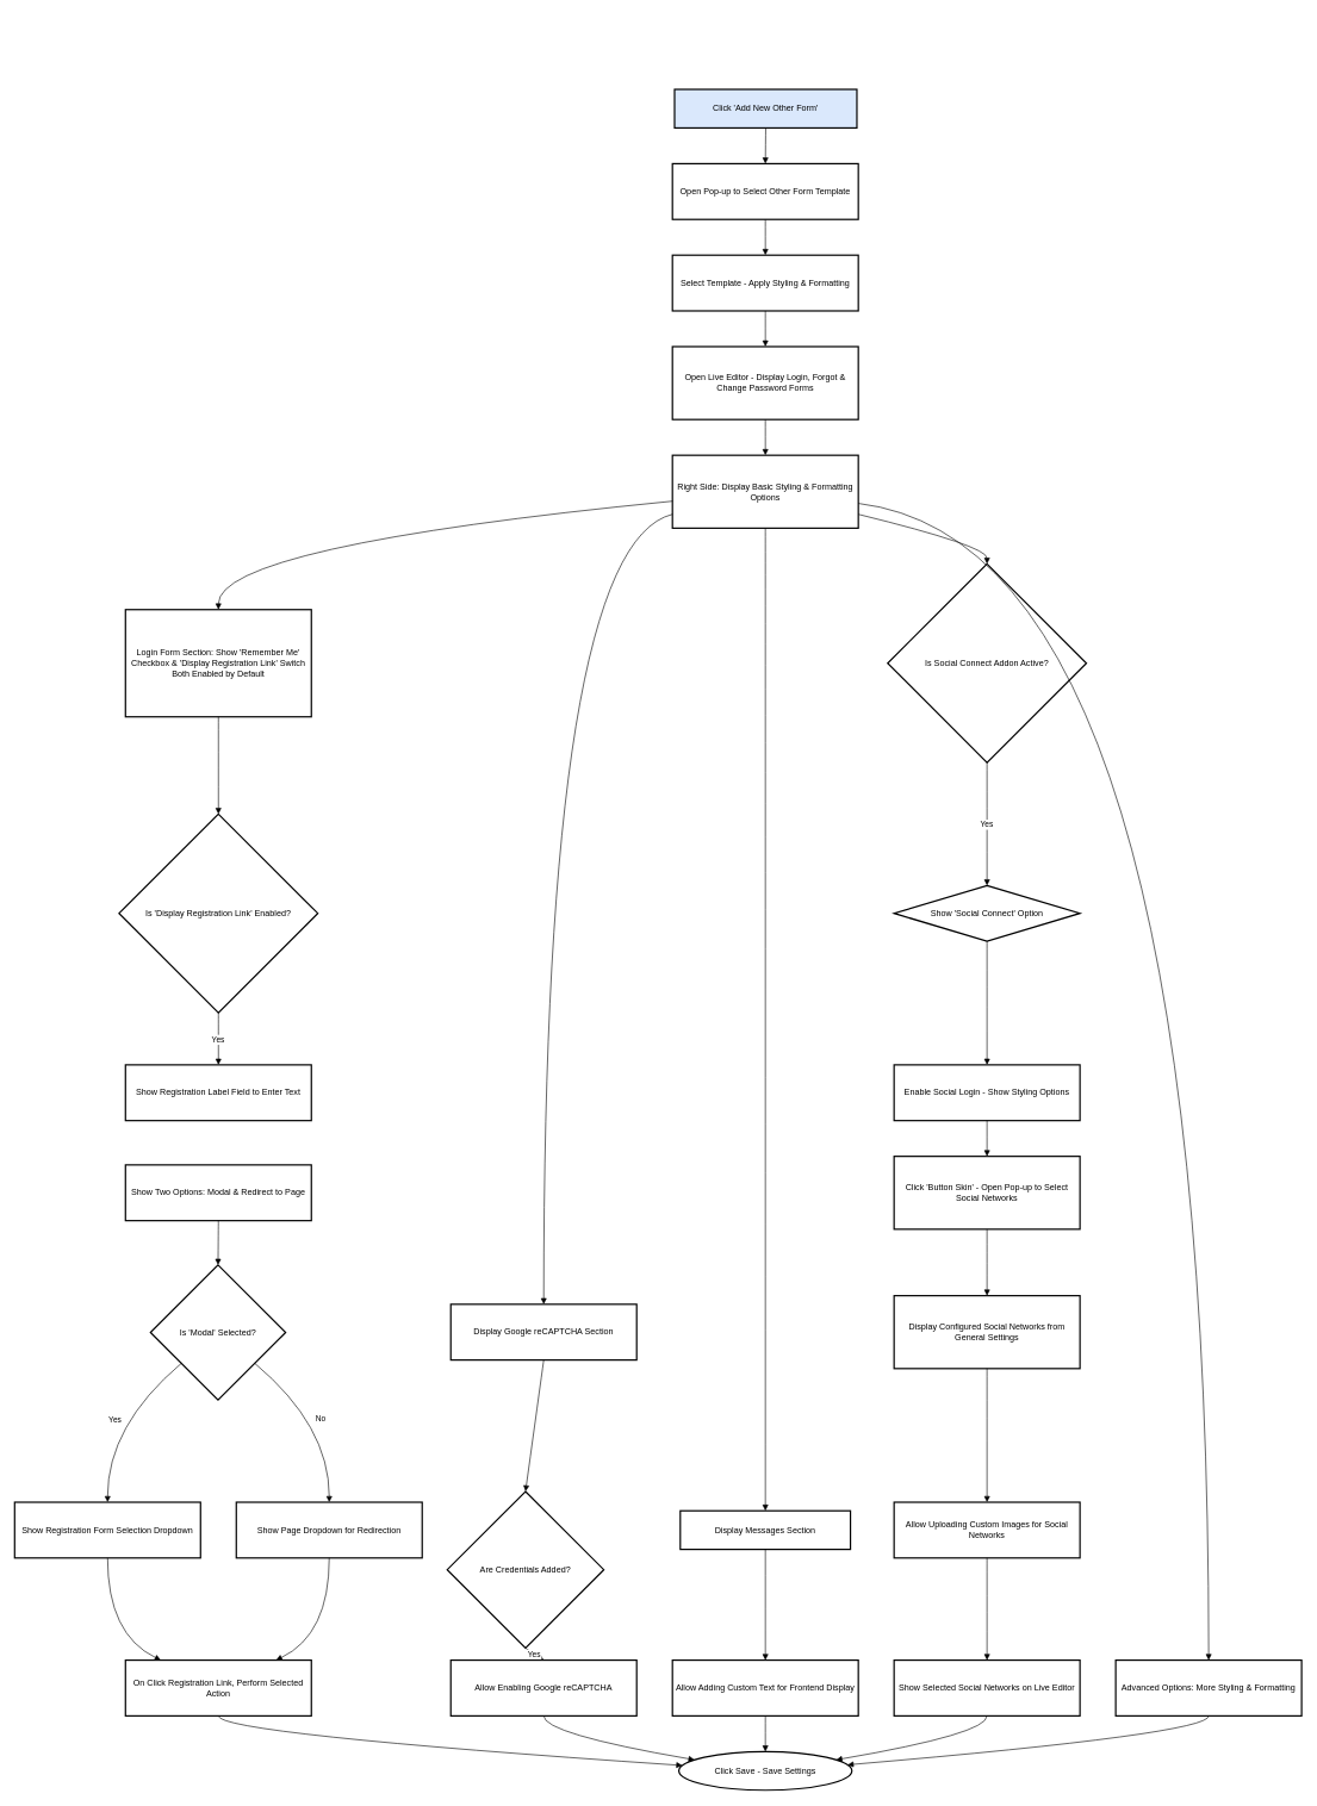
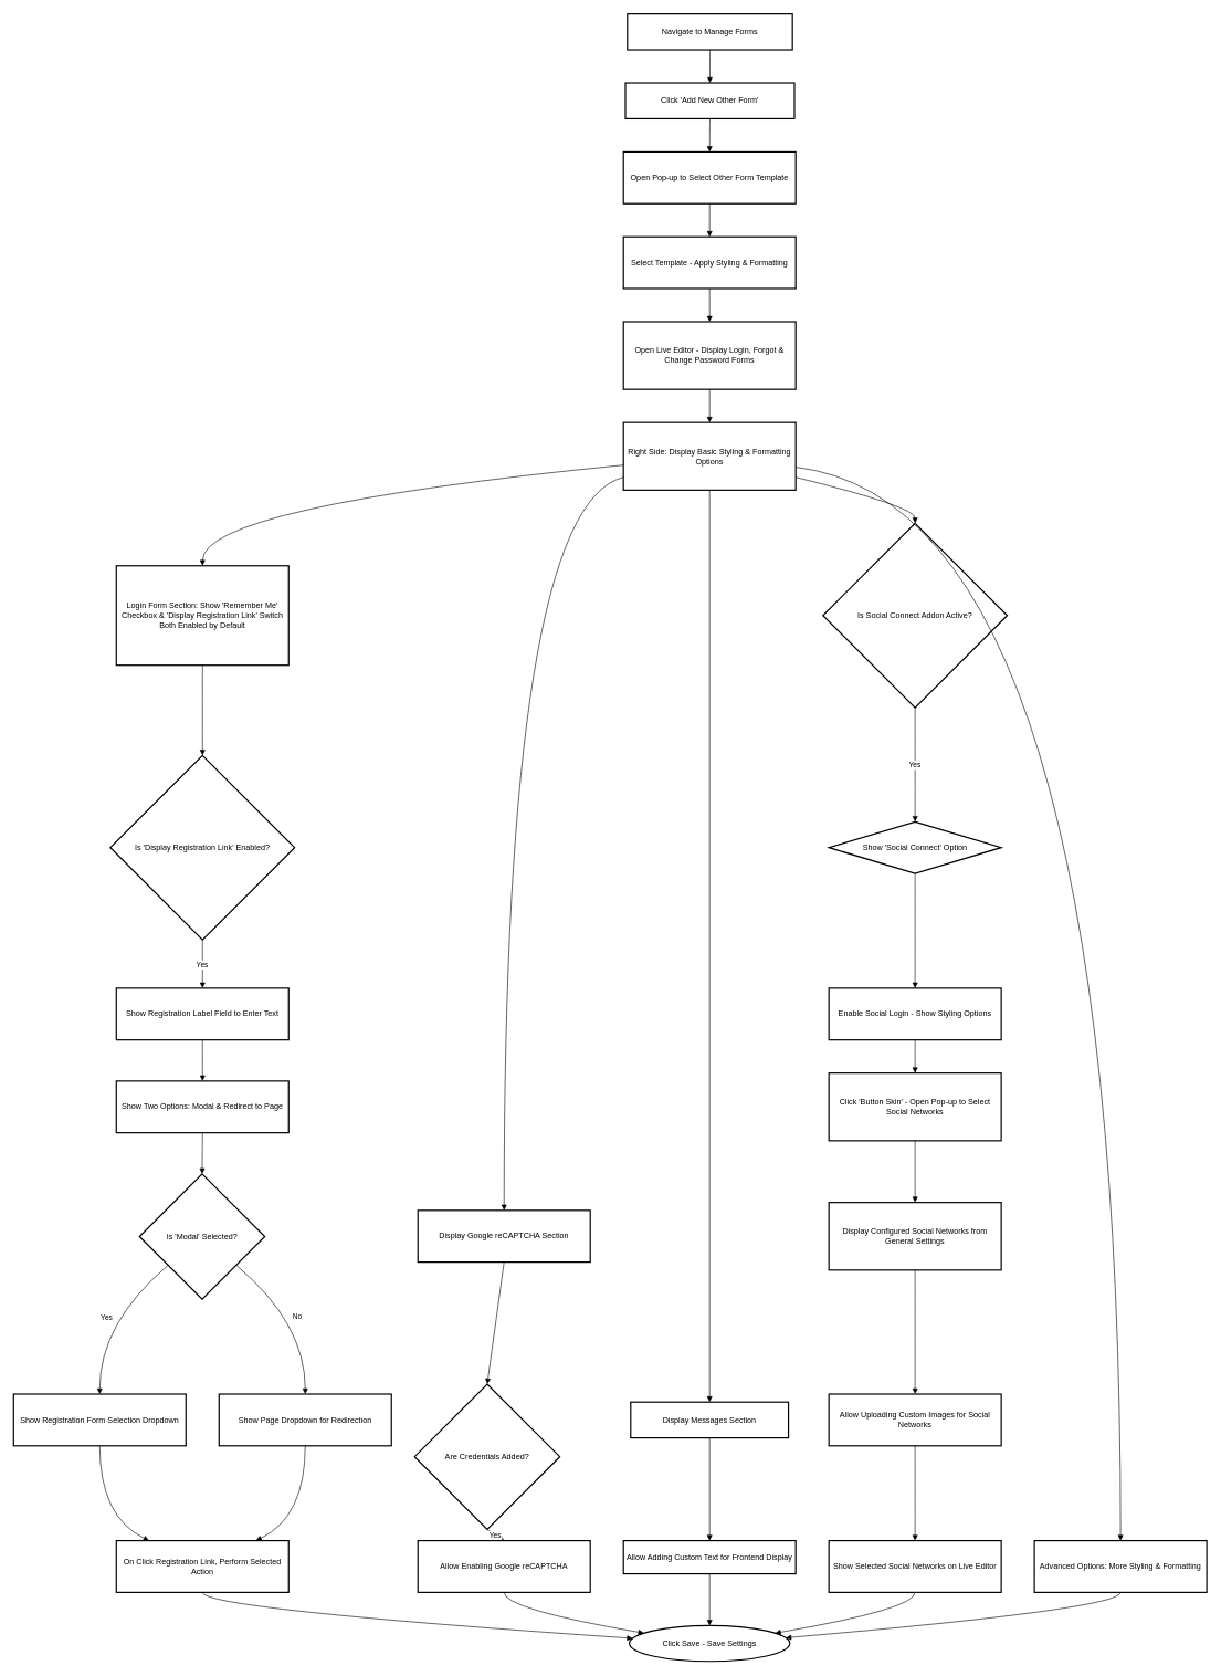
+ <mxCell id="2" value="Navigate to Manage Forms" style="whiteSpace=wrap;strokeWidth=2;" vertex="1" parent="1"><mxGeometry x="946" y="20" width="249" height="54" as="geometry" /></mxCell>
+ <mxCell id="30" value="" style="curved=1;startArrow=none;endArrow=block;exitX=0.5;exitY=1;entryX=0.5;entryY=0;rounded=0;" edge="1" parent="1" source="2" target="3"><mxGeometry relative="1" as="geometry"><Array as="points" /></mxGeometry></mxCell>
- <mxCell id="3" value="Click 'Add New Other Form'" style="whiteSpace=wrap;strokeWidth=2;fillColor=#dae8fc;" vertex="1" parent="1"><mxGeometry x="943" y="124" width="255" height="54" as="geometry" /></mxCell>
+ <mxCell id="3" value="Click 'Add New Other Form'" style="whiteSpace=wrap;strokeWidth=2;" vertex="1" parent="1"><mxGeometry x="943" y="124" width="255" height="54" as="geometry" /></mxCell>
+ <mxCell id="38" value="" style="curved=1;startArrow=none;endArrow=block;exitX=0.5;exitY=1;entryX=0.5;entryY=0;rounded=0;" edge="1" parent="1" source="10" target="11"><mxGeometry relative="1" as="geometry"><Array as="points" /></mxGeometry></mxCell>
- <mxCell id="21" value="Allow Adding Custom Text for Frontend Display" style="whiteSpace=wrap;strokeWidth=2;" vertex="1" parent="1"><mxGeometry x="940" y="2322" width="260" height="78" as="geometry" /></mxCell>
+ <mxCell id="21" value="Allow Adding Custom Text for Frontend Display" style="whiteSpace=wrap;strokeWidth=2;" vertex="1" parent="1"><mxGeometry x="940" y="2322" width="260" height="50" as="geometry" /></mxCell>
